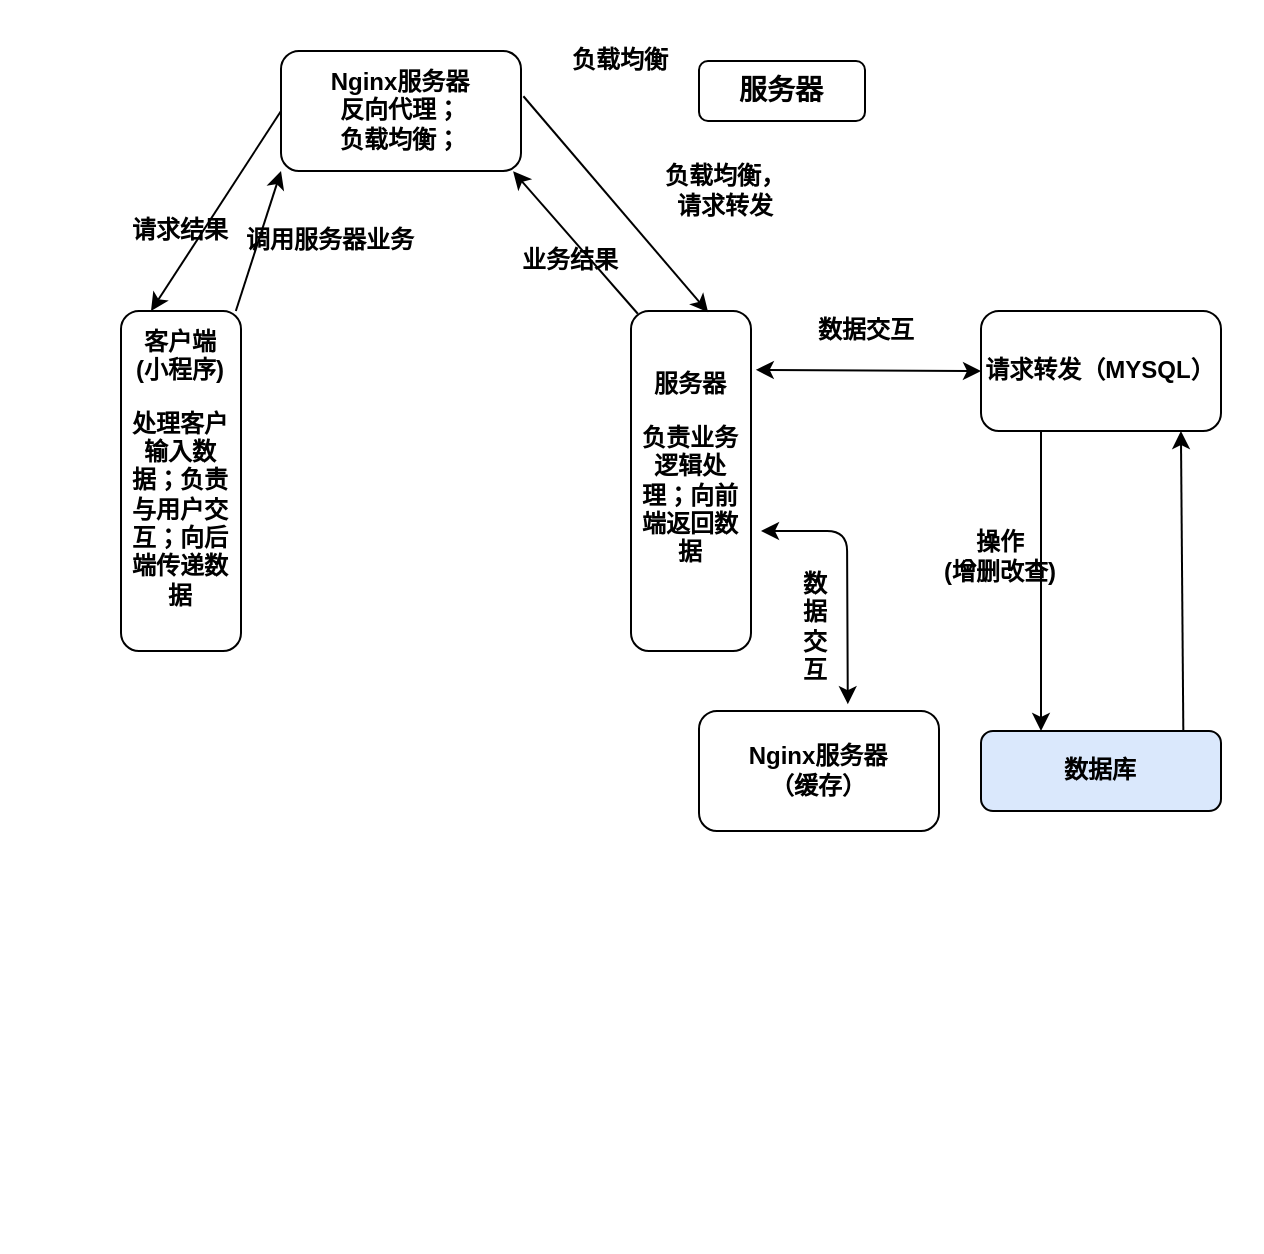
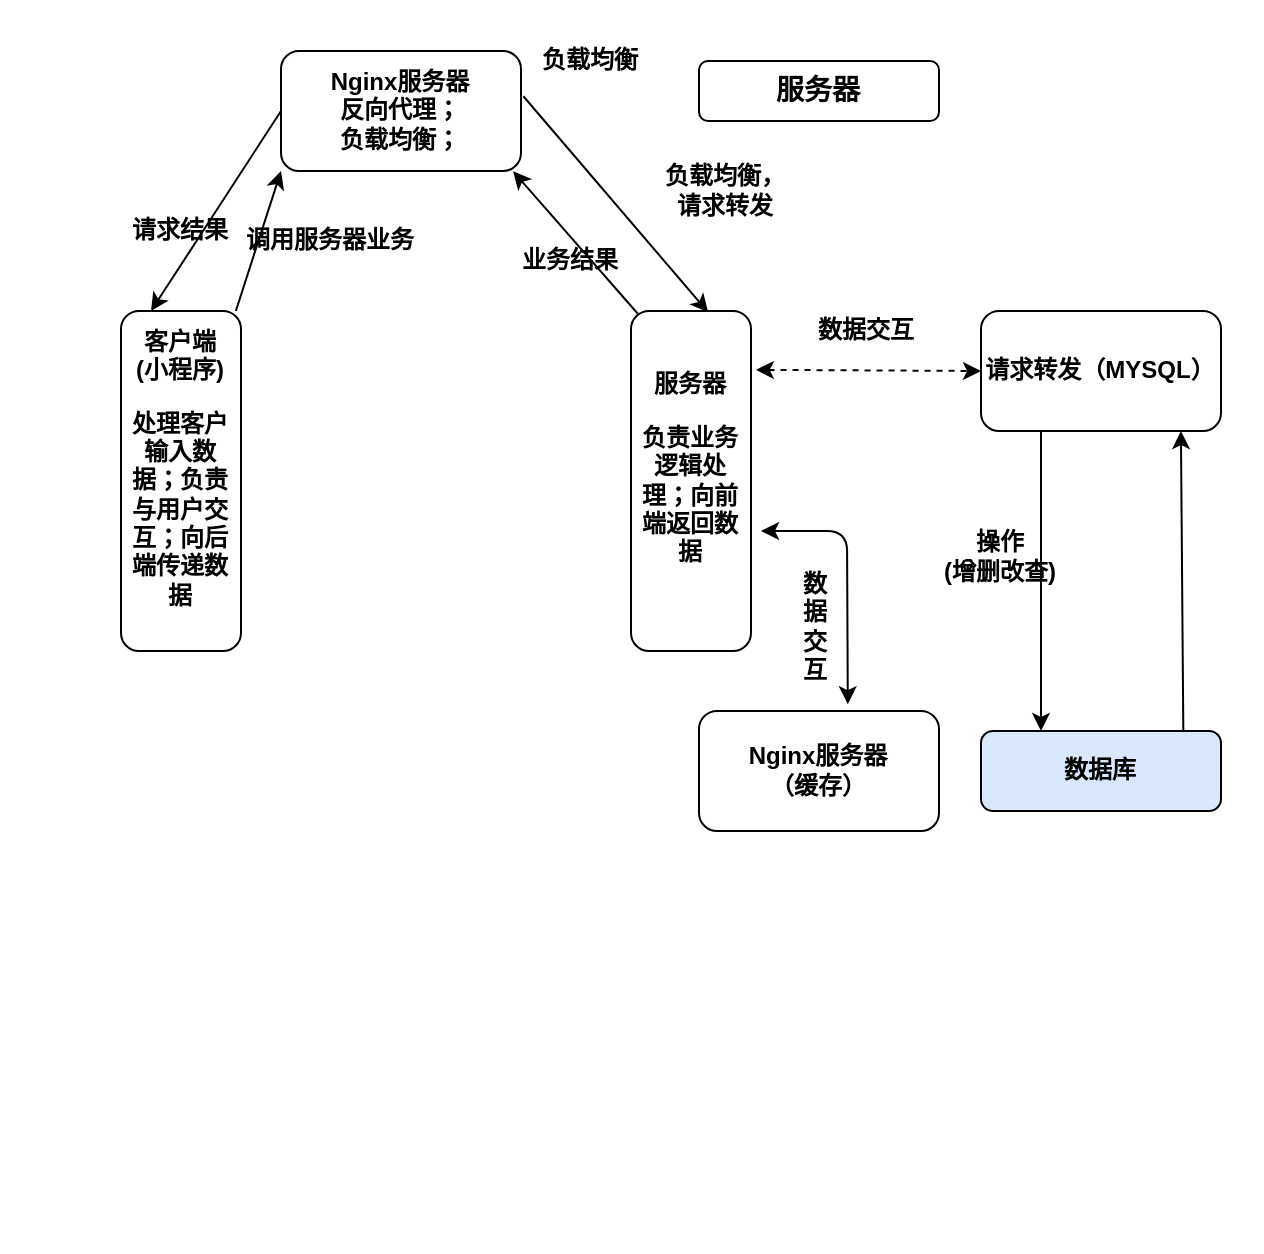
- <mxCell id="21" value="&lt;b&gt;负载均衡&lt;/b&gt;" style="text;html=1;strokeColor=none;fillColor=none;align=center;verticalAlign=middle;whiteSpace=wrap;rounded=0;" parent="1" vertex="1"><mxGeometry x="285" y="20" width="50" height="20" as="geometry" /></mxCell>
+ <mxCell id="21" value="&lt;b&gt;负载均衡&lt;/b&gt;" style="text;html=1;strokeColor=none;fillColor=none;align=center;verticalAlign=middle;whiteSpace=wrap;rounded=0;" parent="1" vertex="1"><mxGeometry x="270" y="20" width="50" height="20" as="geometry" /></mxCell>
- <mxCell id="19" value="&lt;b&gt;&lt;font style=&quot;font-size: 14px&quot;&gt;服务器&lt;/font&gt;&lt;/b&gt;" style="rounded=1;whiteSpace=wrap;html=1;" parent="1" vertex="1"><mxGeometry x="349" y="30" width="83" height="30" as="geometry" /></mxCell>
+ <mxCell id="19" value="&lt;b&gt;&lt;font style=&quot;font-size: 14px&quot;&gt;服务器&lt;/font&gt;&lt;/b&gt;" style="rounded=1;whiteSpace=wrap;html=1;" parent="1" vertex="1"><mxGeometry x="349" y="30" width="120" height="30" as="geometry" /></mxCell>
- <mxCell id="10" value="" style="endArrow=classic;startArrow=classic;html=1;entryX=0;entryY=0.5;entryDx=0;entryDy=0;exitX=0.173;exitY=-0.04;exitDx=0;exitDy=0;exitPerimeter=0;" parent="1" source="4" target="5" edge="1"><mxGeometry width="50" height="50" relative="1" as="geometry"><mxPoint x="310" y="185" as="sourcePoint" /><mxPoint x="110" y="355" as="targetPoint" /></mxGeometry></mxCell>
+ <mxCell id="10" value="" style="endArrow=classic;startArrow=classic;html=1;entryX=0;entryY=0.5;entryDx=0;entryDy=0;exitX=0.173;exitY=-0.04;exitDx=0;exitDy=0;exitPerimeter=0;dashed=1;" parent="1" source="4" target="5" edge="1"><mxGeometry width="50" height="50" relative="1" as="geometry"><mxPoint x="310" y="185" as="sourcePoint" /><mxPoint x="110" y="355" as="targetPoint" /></mxGeometry></mxCell>
